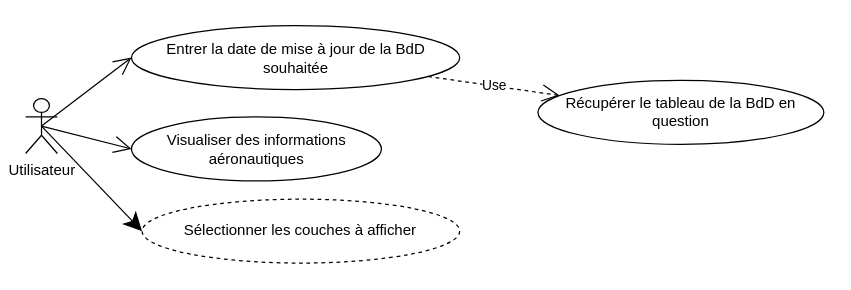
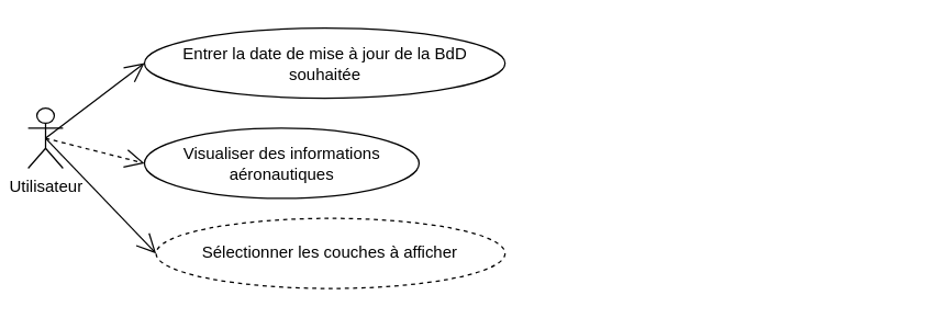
- <mxCell id="6" value="Use" style="endArrow=open;endSize=12;dashed=1;html=1;rounded=0;" parent="1" source="4" target="7" edge="1"><mxGeometry width="160" relative="1" as="geometry"><mxPoint x="274.167" y="129.615" as="sourcePoint" /><mxPoint x="418.194" y="93.077" as="targetPoint" /></mxGeometry></mxCell>
- <mxCell id="7" value="Récupérer le tableau de la BdD en question" style="ellipse;whiteSpace=wrap;html=1;" parent="1" vertex="1"><mxGeometry x="430" y="63.846" width="228.75" height="51.154" as="geometry" /></mxCell>
- <mxCell id="9" value="" style="endArrow=open;endFill=1;endSize=12;html=1;rounded=0;entryX=0;entryY=0.5;entryDx=0;entryDy=0;exitX=0.5;exitY=0.5;exitDx=0;exitDy=0;exitPerimeter=0;" parent="1" source="2" target="3" edge="1"><mxGeometry width="160" relative="1" as="geometry"><mxPoint x="45.417" y="133.269" as="sourcePoint" /><mxPoint x="117.431" y="78.462" as="targetPoint" /></mxGeometry></mxCell>
+ <mxCell id="9" value="" style="endArrow=open;endFill=1;endSize=12;html=1;rounded=0;entryX=0;entryY=0.5;entryDx=0;entryDy=0;exitX=0.5;exitY=0.5;exitDx=0;exitDy=0;exitPerimeter=0;dashed=1;" parent="1" source="2" target="3" edge="1"><mxGeometry width="160" relative="1" as="geometry"><mxPoint x="45.417" y="133.269" as="sourcePoint" /><mxPoint x="117.431" y="78.462" as="targetPoint" /></mxGeometry></mxCell>
- <mxCell id="10" value="" style="endArrow=classic;endFill=1;endSize=12;html=1;rounded=0;entryX=0;entryY=0.5;entryDx=0;entryDy=0;exitX=0.5;exitY=0.5;exitDx=0;exitDy=0;exitPerimeter=0;" parent="1" source="2" target="5" edge="1"><mxGeometry width="160" relative="1" as="geometry"><mxPoint x="62.361" y="155.192" as="sourcePoint" /><mxPoint x="134.375" y="173.462" as="targetPoint" /></mxGeometry></mxCell>
+ <mxCell id="10" value="" style="endArrow=open;endFill=1;endSize=12;html=1;rounded=0;entryX=0;entryY=0.5;entryDx=0;entryDy=0;exitX=0.5;exitY=0.5;exitDx=0;exitDy=0;exitPerimeter=0;" parent="1" source="2" target="5" edge="1"><mxGeometry width="160" relative="1" as="geometry"><mxPoint x="62.361" y="155.192" as="sourcePoint" /><mxPoint x="134.375" y="173.462" as="targetPoint" /></mxGeometry></mxCell>
